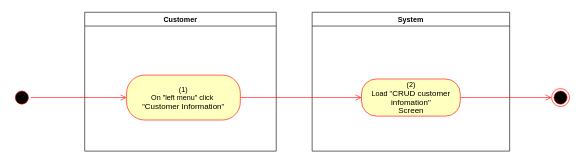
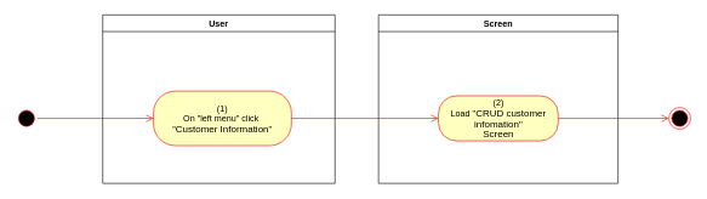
- <mxCell id="2" value="Customer" style="swimlane;whiteSpace=wrap" vertex="1" parent="1"><mxGeometry x="140" y="20" width="320" height="232" as="geometry"><mxRectangle x="120" y="128" width="60" height="23" as="alternateBounds" /></mxGeometry></mxCell>
+ <mxCell id="2" value="User" style="swimlane;whiteSpace=wrap" vertex="1" parent="1"><mxGeometry x="140" y="20" width="320" height="232" as="geometry"><mxRectangle x="120" y="128" width="60" height="23" as="alternateBounds" /></mxGeometry></mxCell>
- <mxCell id="4" value="System" style="swimlane;whiteSpace=wrap;startSize=23;" vertex="1" parent="1"><mxGeometry x="520" y="20" width="330" height="232" as="geometry" /></mxCell>
+ <mxCell id="4" value="Screen" style="swimlane;whiteSpace=wrap;startSize=23;" vertex="1" parent="1"><mxGeometry x="520" y="20" width="330" height="232" as="geometry" /></mxCell>
